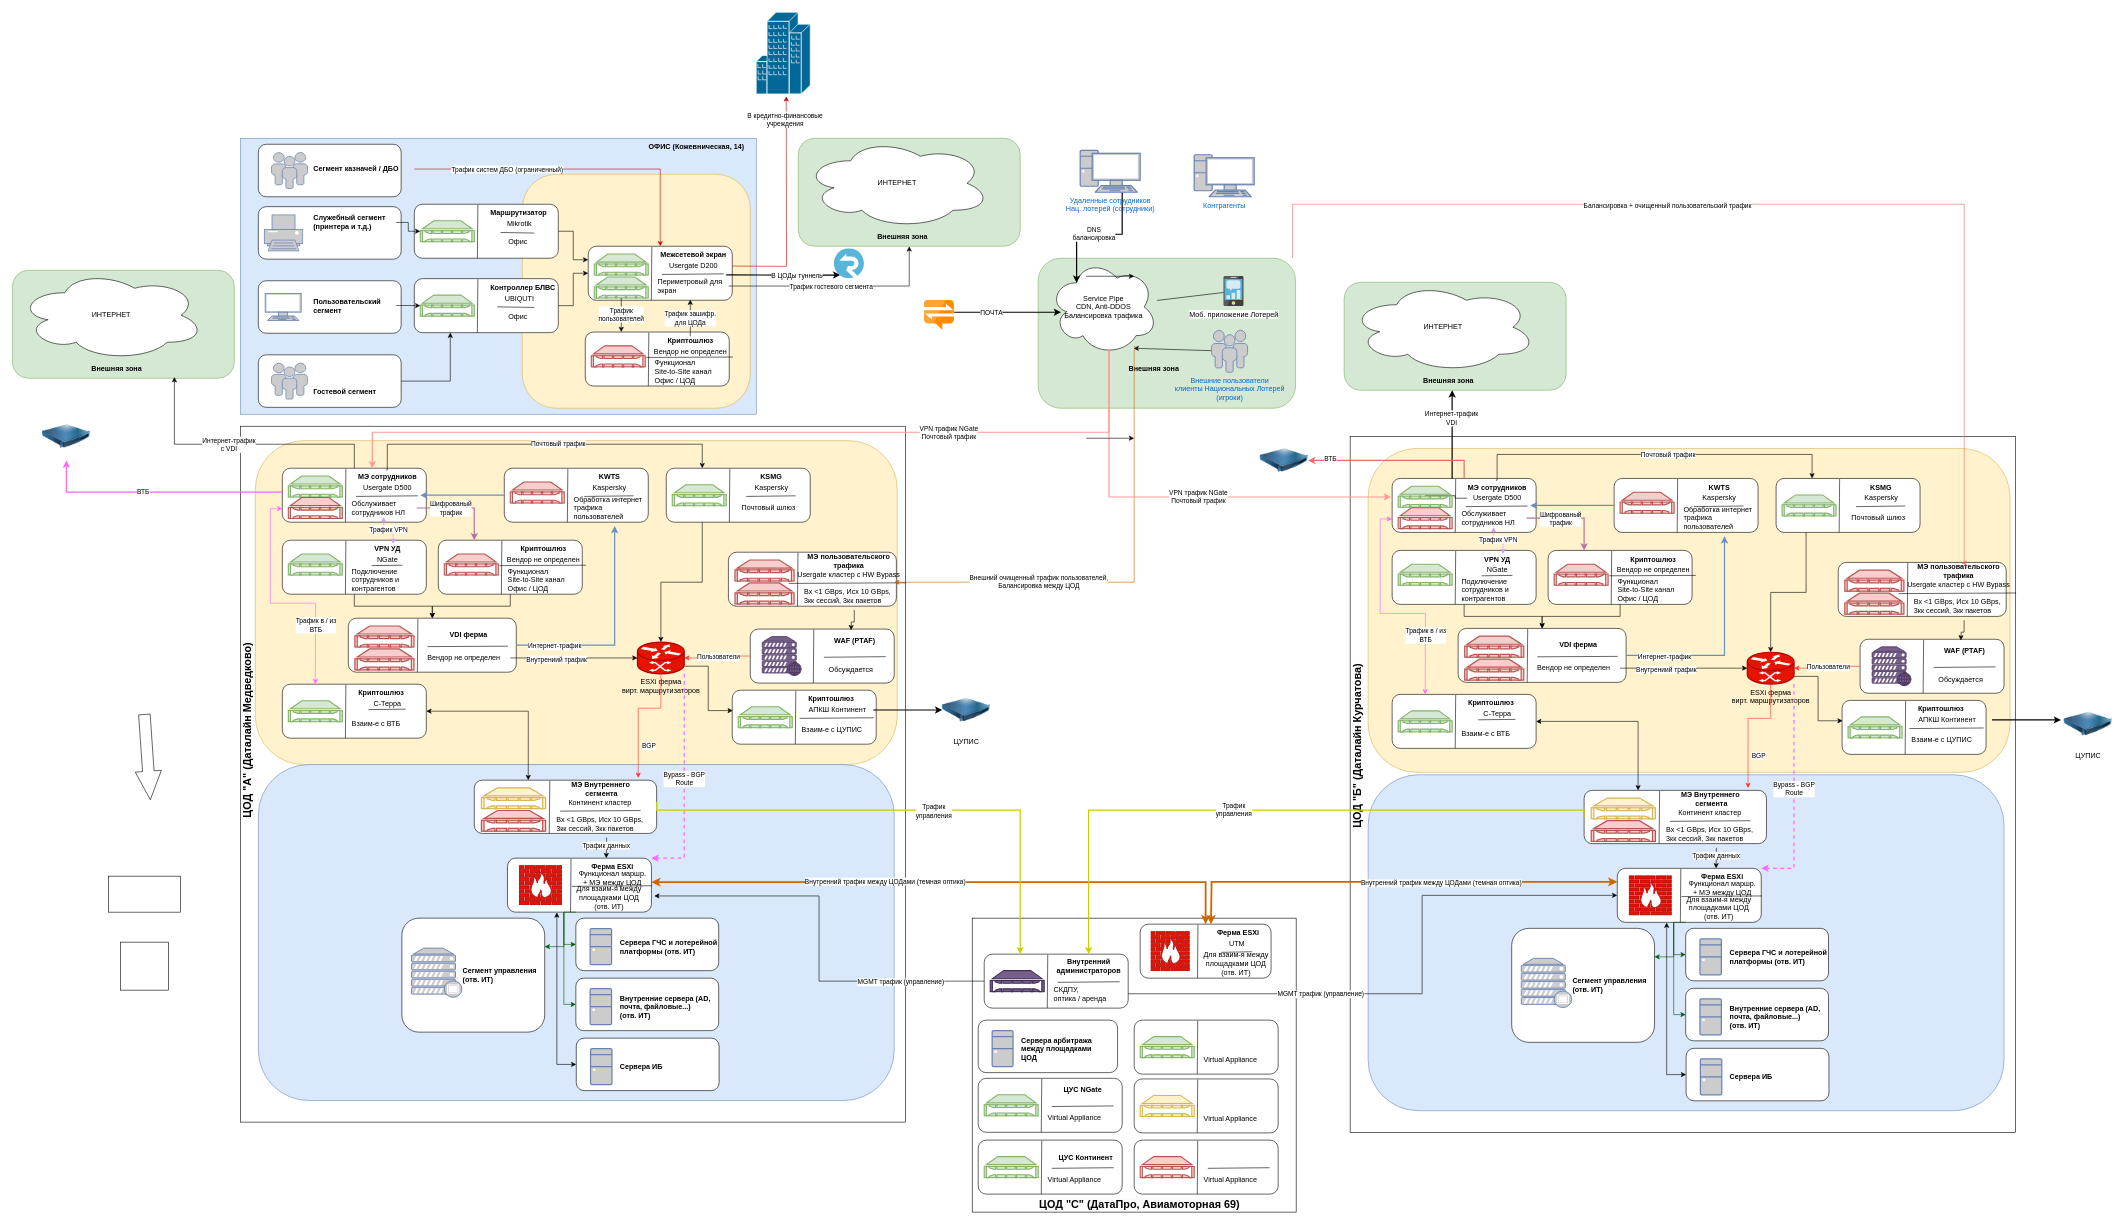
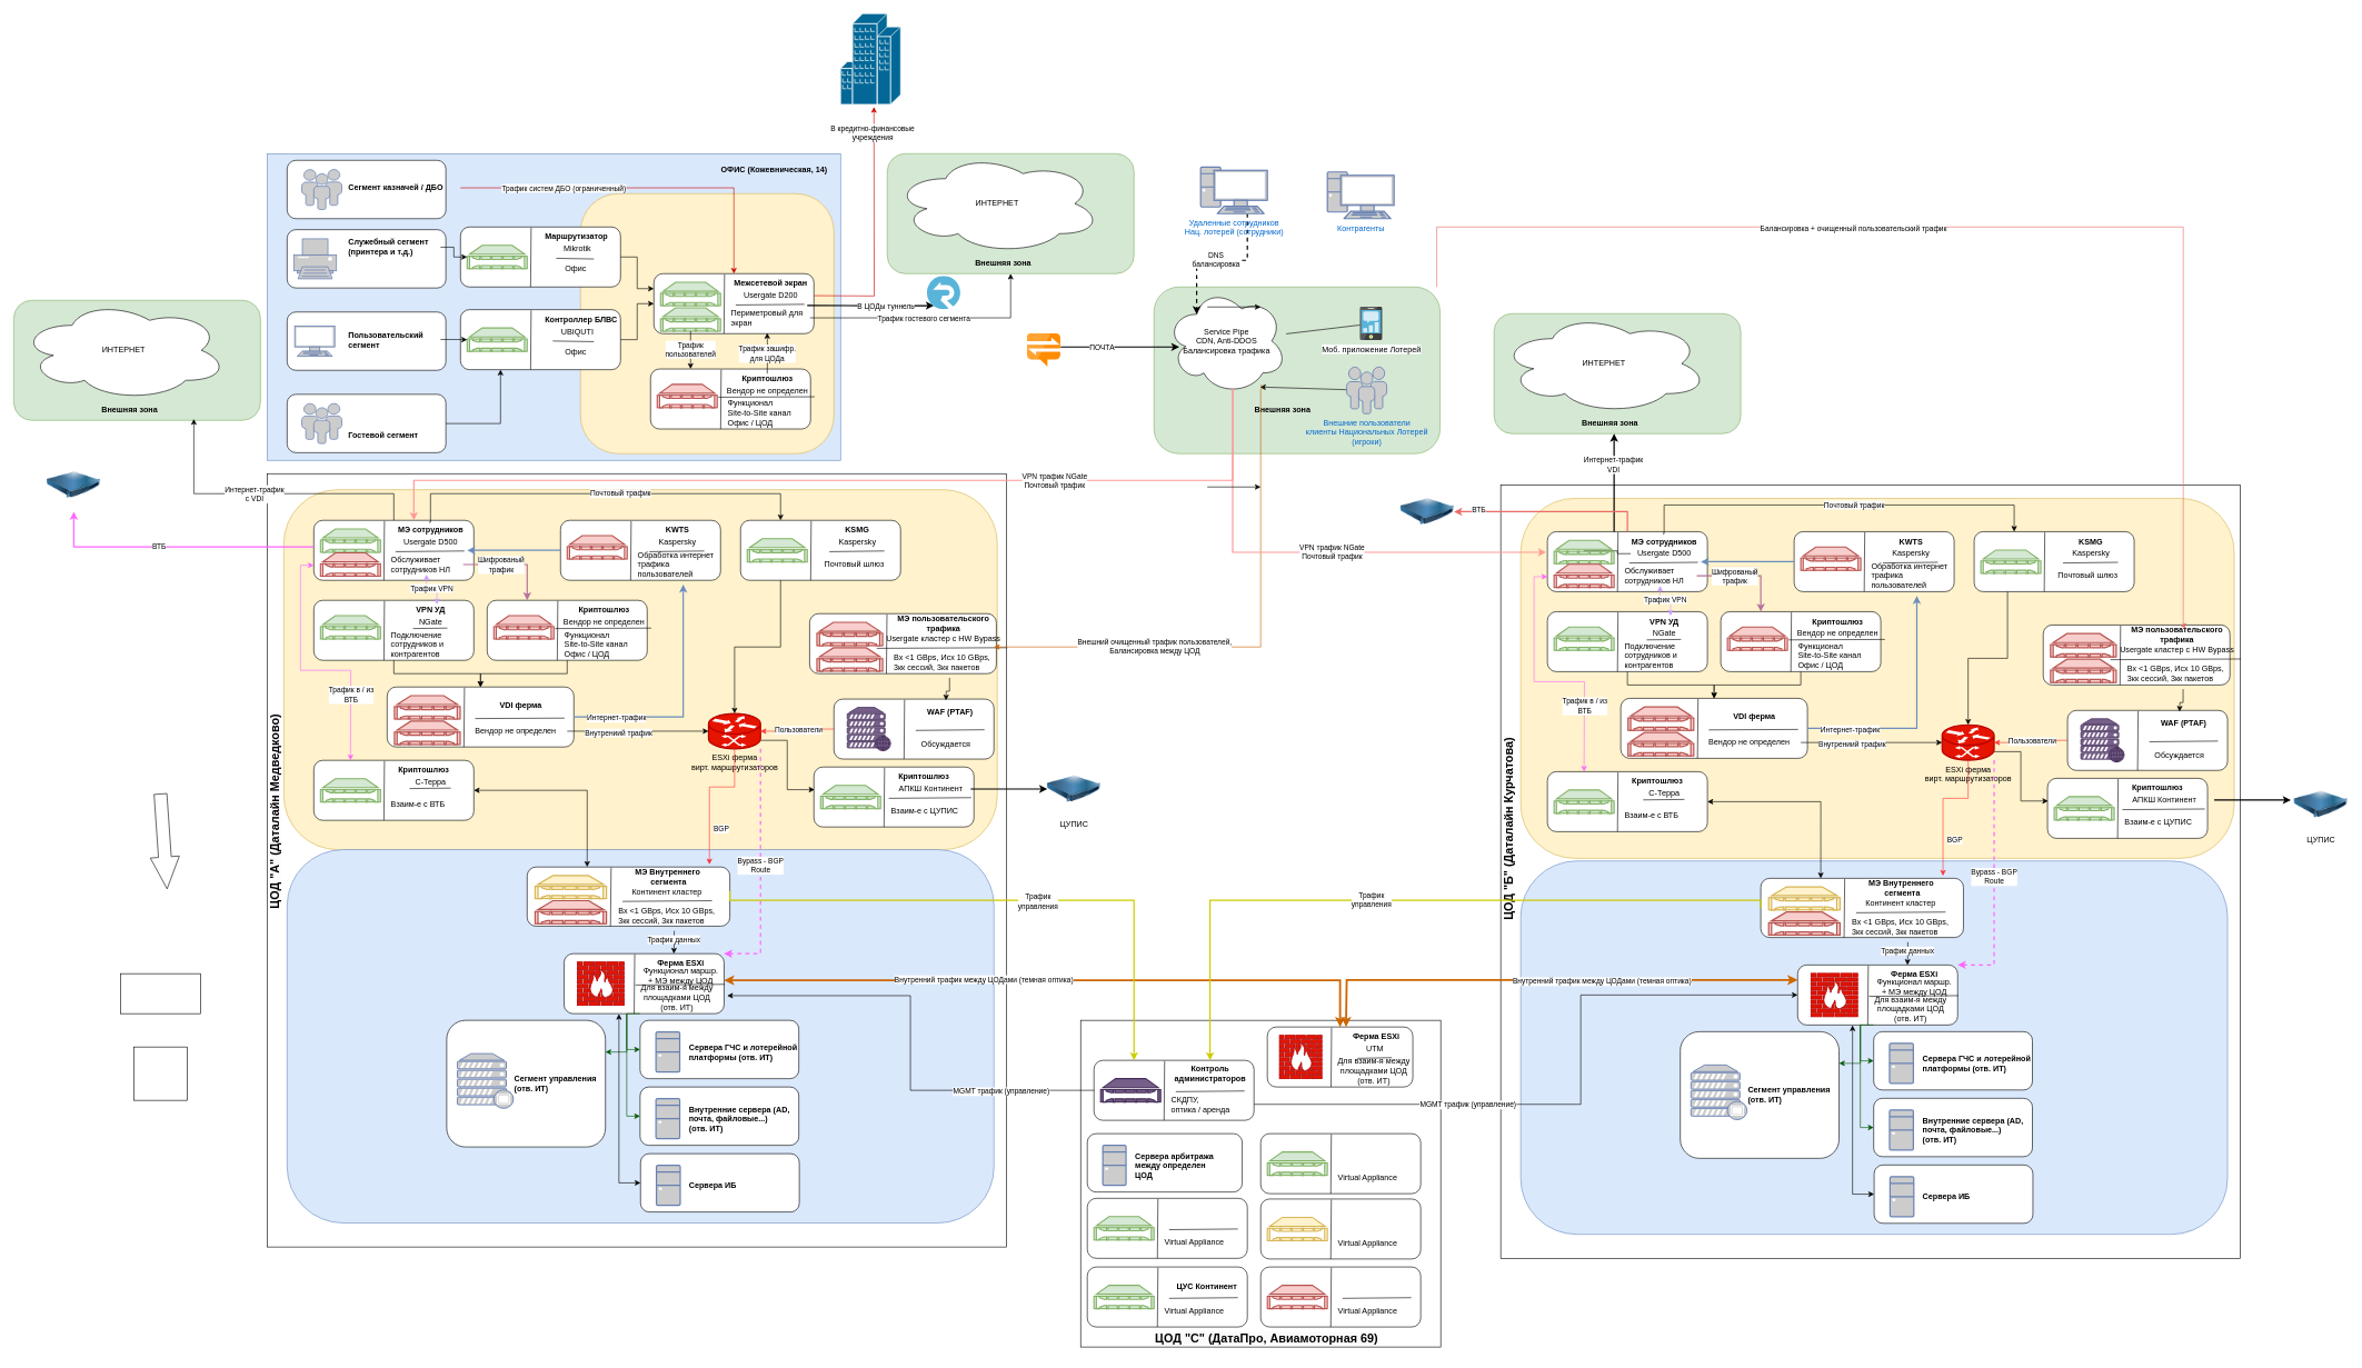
- <mxCell id="178" value="ОФИС (Кожевническая, 14)" style="text;html=1;align=center;verticalAlign=middle;resizable=0;points=[];autosize=1;strokeColor=none;fillColor=none;fontStyle=1" parent="1" vertex="1"><mxGeometry x="1070" y="230" width="180" height="30" as="geometry" /></mxCell>
+ <mxCell id="178" value="ОФИС (Кожевническая, 14)" style="text;html=1;align=center;verticalAlign=middle;resizable=0;points=[];autosize=1;strokeColor=none;fillColor=none;fontStyle=1" parent="1" vertex="1"><mxGeometry x="1070" y="240" width="180" height="30" as="geometry" /></mxCell>
- <mxCell id="25" style="edgeStyle=orthogonalEdgeStyle;rounded=0;orthogonalLoop=1;jettySize=auto;html=1;entryX=0.25;entryY=0.25;entryDx=0;entryDy=0;entryPerimeter=0;strokeWidth=2;" parent="1" source="27" target="9" edge="1"><mxGeometry relative="1" as="geometry"><Array as="points"><mxPoint x="1870" y="390" /><mxPoint x="1794" y="390" /></Array></mxGeometry></mxCell>
+ <mxCell id="25" style="edgeStyle=orthogonalEdgeStyle;rounded=0;orthogonalLoop=1;jettySize=auto;html=1;entryX=0.25;entryY=0.25;entryDx=0;entryDy=0;entryPerimeter=0;strokeWidth=2;dashed=1;" parent="1" source="27" target="9" edge="1"><mxGeometry relative="1" as="geometry"><Array as="points"><mxPoint x="1870" y="390" /><mxPoint x="1794" y="390" /></Array></mxGeometry></mxCell>
- <mxCell id="173" value="Внутренний &lt;br&gt;администраторов" style="text;html=1;align=center;verticalAlign=middle;resizable=0;points=[];autosize=1;strokeColor=none;fillColor=none;fontStyle=1" parent="170" vertex="1"><mxGeometry x="109" width="130" height="40" as="geometry" /></mxCell>
+ <mxCell id="173" value="Контроль &lt;br&gt;администраторов" style="text;html=1;align=center;verticalAlign=middle;resizable=0;points=[];autosize=1;strokeColor=none;fillColor=none;fontStyle=1" parent="170" vertex="1"><mxGeometry x="109" width="130" height="40" as="geometry" /></mxCell>
- <mxCell id="138" value="Сервера арбитража &lt;br&gt;между площадками&lt;br&gt;ЦОД" style="text;html=1;align=left;verticalAlign=middle;resizable=0;points=[];autosize=1;strokeColor=none;fillColor=none;fontStyle=1" parent="135" vertex="1"><mxGeometry x="69.683" y="17.5" width="140" height="60" as="geometry" /></mxCell>
+ <mxCell id="138" value="Сервера арбитража &lt;br&gt;между определен&lt;br&gt;ЦОД" style="text;html=1;align=left;verticalAlign=middle;resizable=0;points=[];autosize=1;strokeColor=none;fillColor=none;fontStyle=1" parent="135" vertex="1"><mxGeometry x="69.683" y="17.5" width="140" height="60" as="geometry" /></mxCell>
- <mxCell id="153" value="ЦУС NGate" style="text;html=1;align=center;verticalAlign=middle;resizable=0;points=[];autosize=1;strokeColor=none;fillColor=none;fontStyle=1" parent="150" vertex="1"><mxGeometry x="129" y="5" width="90" height="30" as="geometry" /></mxCell>
